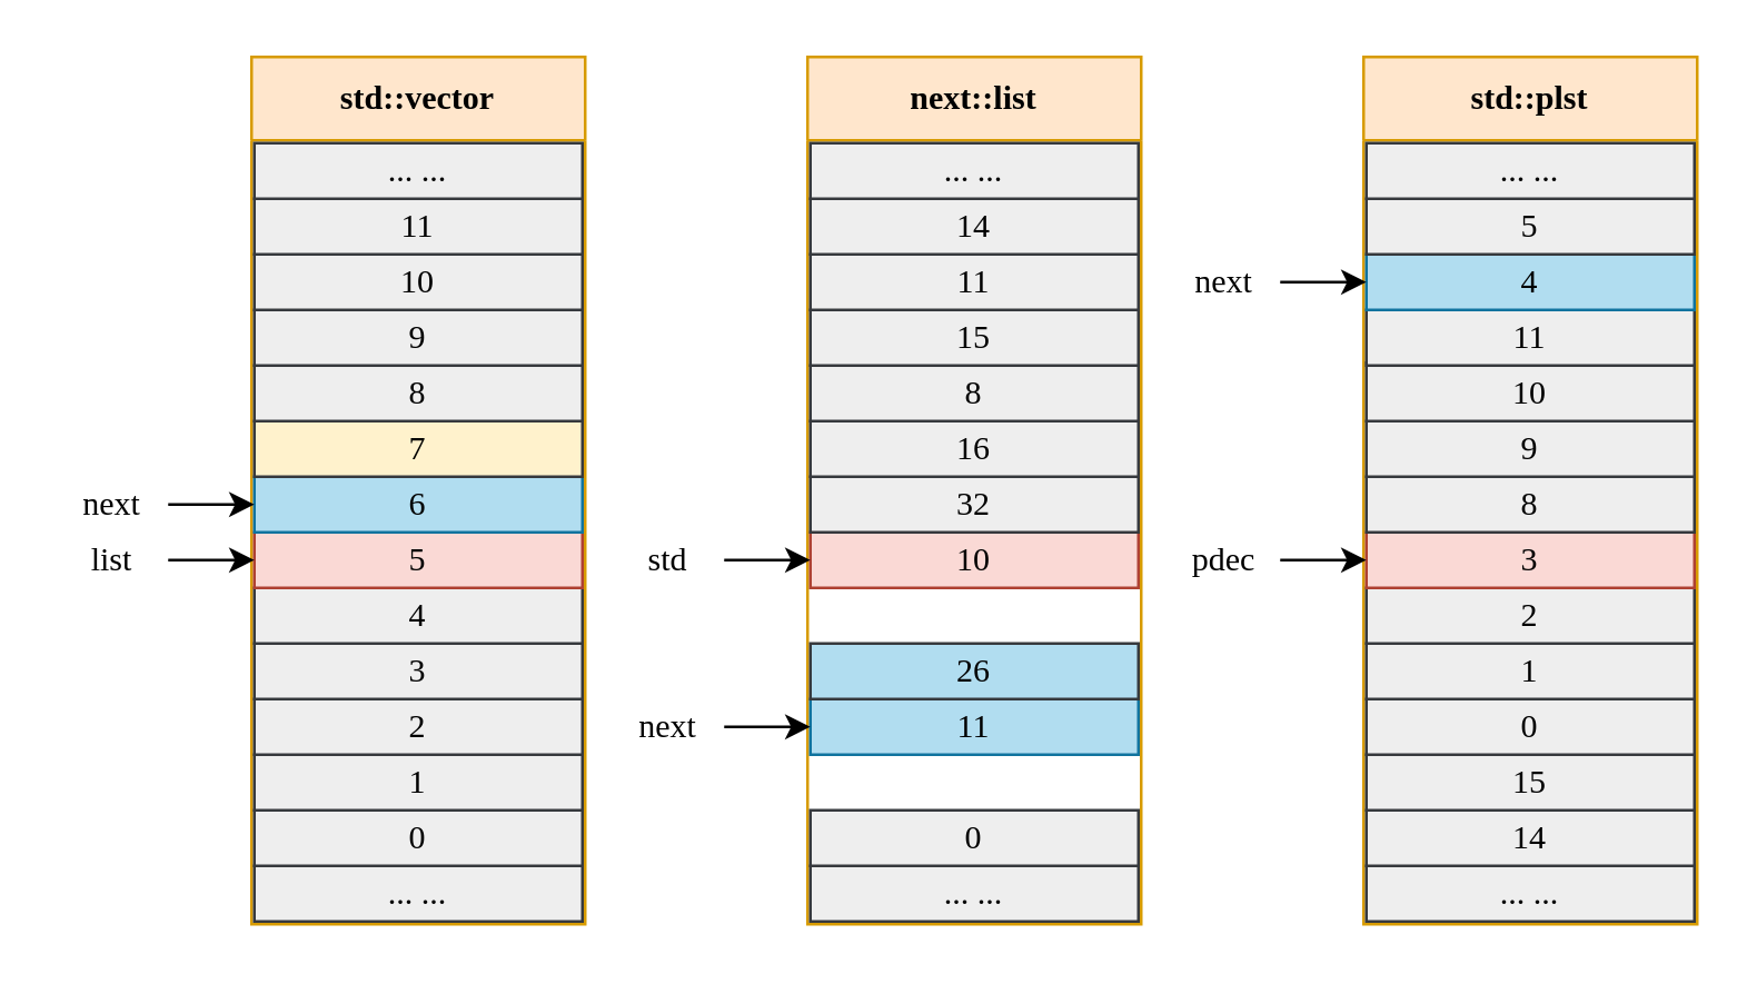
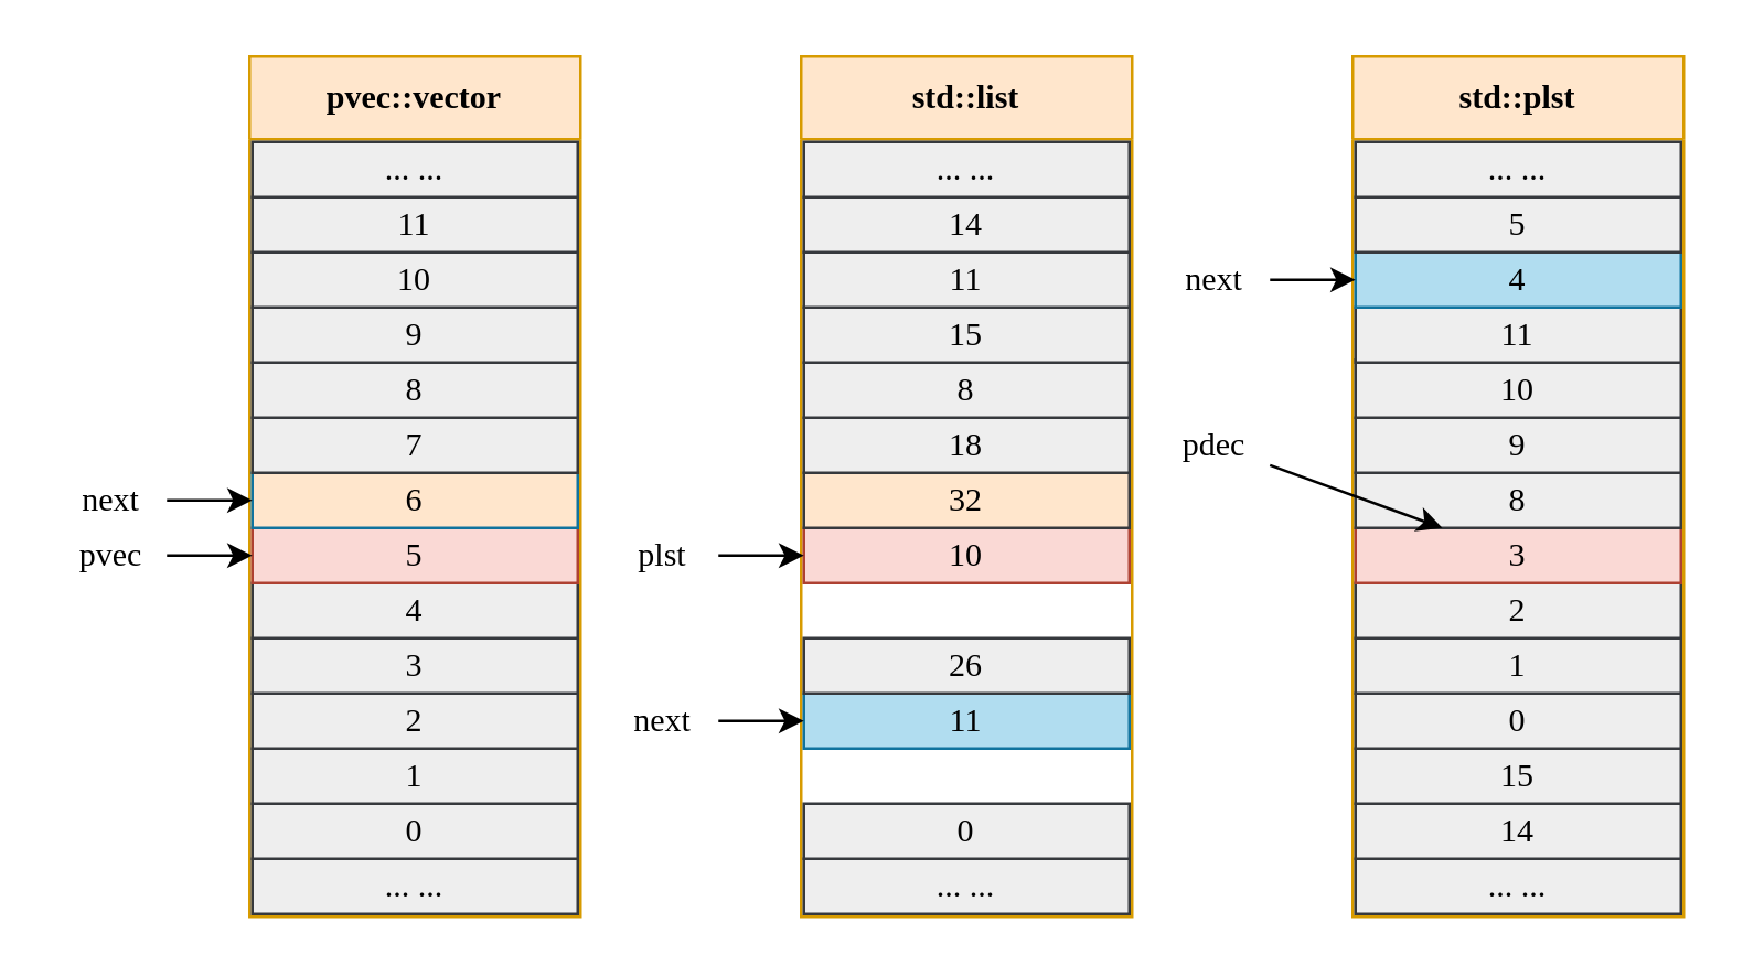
- <mxCell id="2" value="&lt;font face=&quot;consolas&quot;&gt;std::vector&lt;/font&gt;" style="swimlane;whiteSpace=wrap;html=1;startSize=30;fillColor=#ffe6cc;strokeColor=#d79b00;" parent="1" vertex="1"><mxGeometry x="90" y="20" width="120" height="312" as="geometry"><mxRectangle x="330" y="170" width="110" height="30" as="alternateBounds" /></mxGeometry></mxCell>
+ <mxCell id="2" value="&lt;font face=&quot;consolas&quot;&gt;pvec::vector&lt;/font&gt;" style="swimlane;whiteSpace=wrap;html=1;startSize=30;fillColor=#ffe6cc;strokeColor=#d79b00;" parent="1" vertex="1"><mxGeometry x="90" y="20" width="120" height="312" as="geometry"><mxRectangle x="330" y="170" width="110" height="30" as="alternateBounds" /></mxGeometry></mxCell>
- <mxCell id="21" value="&lt;font face=&quot;consolas&quot;&gt;next::list&lt;/font&gt;" style="swimlane;whiteSpace=wrap;html=1;startSize=30;fillColor=#ffe6cc;strokeColor=#d79b00;" parent="1" vertex="1"><mxGeometry x="290" y="20" width="120" height="312" as="geometry"><mxRectangle x="330" y="170" width="110" height="30" as="alternateBounds" /></mxGeometry></mxCell>
+ <mxCell id="21" value="&lt;font face=&quot;consolas&quot;&gt;std::list&lt;/font&gt;" style="swimlane;whiteSpace=wrap;html=1;startSize=30;fillColor=#ffe6cc;strokeColor=#d79b00;" parent="1" vertex="1"><mxGeometry x="290" y="20" width="120" height="312" as="geometry"><mxRectangle x="330" y="170" width="110" height="30" as="alternateBounds" /></mxGeometry></mxCell>
- <mxCell id="11" value="7" style="rounded=0;whiteSpace=wrap;html=1;fillColor=#fff2cc;strokeColor=#36393D;fontFamily=consolas;" parent="2" vertex="1"><mxGeometry x="1" y="131" width="118" height="20" as="geometry" /></mxCell>
+ <mxCell id="11" value="7" style="rounded=0;whiteSpace=wrap;html=1;fillColor=#EEEEEE;strokeColor=#36393D;fontFamily=consolas;" parent="2" vertex="1"><mxGeometry x="1" y="131" width="118" height="20" as="geometry" /></mxCell>
- <mxCell id="28" value="16" style="rounded=0;whiteSpace=wrap;html=1;fillColor=#EEEEEE;strokeColor=#36393D;fontFamily=consolas;" parent="21" vertex="1"><mxGeometry x="1" y="131" width="118" height="20" as="geometry" /></mxCell>
+ <mxCell id="28" value="18" style="rounded=0;whiteSpace=wrap;html=1;fillColor=#EEEEEE;strokeColor=#36393D;fontFamily=consolas;" parent="21" vertex="1"><mxGeometry x="1" y="131" width="118" height="20" as="geometry" /></mxCell>
- <mxCell id="10" value="6" style="rounded=0;whiteSpace=wrap;html=1;fillColor=#b1ddf0;strokeColor=#10739e;fontFamily=consolas;" parent="2" vertex="1"><mxGeometry x="1" y="151" width="118" height="20" as="geometry" /></mxCell>
+ <mxCell id="10" value="6" style="rounded=0;whiteSpace=wrap;html=1;fillColor=#ffe6cc;strokeColor=#10739e;fontFamily=consolas;" parent="2" vertex="1"><mxGeometry x="1" y="151" width="118" height="20" as="geometry" /></mxCell>
- <mxCell id="27" value="32" style="rounded=0;whiteSpace=wrap;html=1;fillColor=#EEEEEE;strokeColor=#36393D;fontFamily=consolas;" parent="21" vertex="1"><mxGeometry x="1" y="151" width="118" height="20" as="geometry" /></mxCell>
+ <mxCell id="27" value="32" style="rounded=0;whiteSpace=wrap;html=1;fillColor=#ffe6cc;strokeColor=#36393D;fontFamily=consolas;" parent="21" vertex="1"><mxGeometry x="1" y="151" width="118" height="20" as="geometry" /></mxCell>
- <mxCell id="18" value="&lt;font face=&quot;consolas&quot;&gt;list&lt;/font&gt;" style="text;html=1;strokeColor=none;fillColor=none;align=center;verticalAlign=middle;whiteSpace=wrap;rounded=0;" parent="1" vertex="1"><mxGeometry x="20" y="191" width="40" height="20" as="geometry" /></mxCell>
+ <mxCell id="18" value="&lt;font face=&quot;consolas&quot;&gt;pvec&lt;/font&gt;" style="text;html=1;strokeColor=none;fillColor=none;align=center;verticalAlign=middle;whiteSpace=wrap;rounded=0;" parent="1" vertex="1"><mxGeometry x="20" y="191" width="40" height="20" as="geometry" /></mxCell>
- <mxCell id="35" value="&lt;font face=&quot;consolas&quot;&gt;std&lt;/font&gt;" style="text;html=1;strokeColor=none;fillColor=none;align=center;verticalAlign=middle;whiteSpace=wrap;rounded=0;" parent="1" vertex="1"><mxGeometry x="220" y="191" width="40" height="20" as="geometry" /></mxCell>
+ <mxCell id="35" value="&lt;font face=&quot;consolas&quot;&gt;plst&lt;/font&gt;" style="text;html=1;strokeColor=none;fillColor=none;align=center;verticalAlign=middle;whiteSpace=wrap;rounded=0;" parent="1" vertex="1"><mxGeometry x="220" y="191" width="40" height="20" as="geometry" /></mxCell>
- <mxCell id="54" value="&lt;font face=&quot;consolas&quot;&gt;pdec&lt;/font&gt;" style="text;html=1;strokeColor=none;fillColor=none;align=center;verticalAlign=middle;whiteSpace=wrap;rounded=0;" parent="1" vertex="1"><mxGeometry x="420" y="191" width="40" height="20" as="geometry" /></mxCell>
+ <mxCell id="54" value="&lt;font face=&quot;consolas&quot;&gt;pdec&lt;/font&gt;" style="text;html=1;strokeColor=none;fillColor=none;align=center;verticalAlign=middle;whiteSpace=wrap;rounded=0;" parent="1" vertex="1"><mxGeometry x="420" y="151" width="40" height="20" as="geometry" /></mxCell>
- <mxCell id="25" value="26" style="rounded=0;whiteSpace=wrap;html=1;fillColor=#b1ddf0;strokeColor=#36393D;fontFamily=consolas;" parent="21" vertex="1"><mxGeometry x="1" y="211" width="118" height="20" as="geometry" /></mxCell>
+ <mxCell id="25" value="26" style="rounded=0;whiteSpace=wrap;html=1;fillColor=#EEEEEE;strokeColor=#36393D;fontFamily=consolas;" parent="21" vertex="1"><mxGeometry x="1" y="211" width="118" height="20" as="geometry" /></mxCell>
